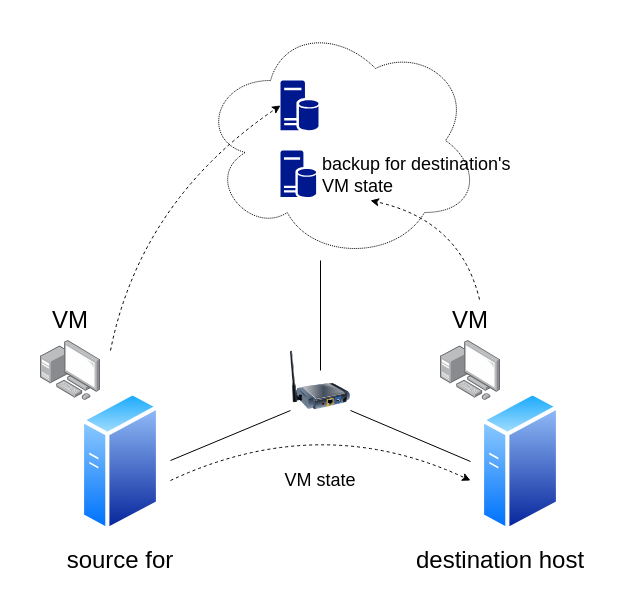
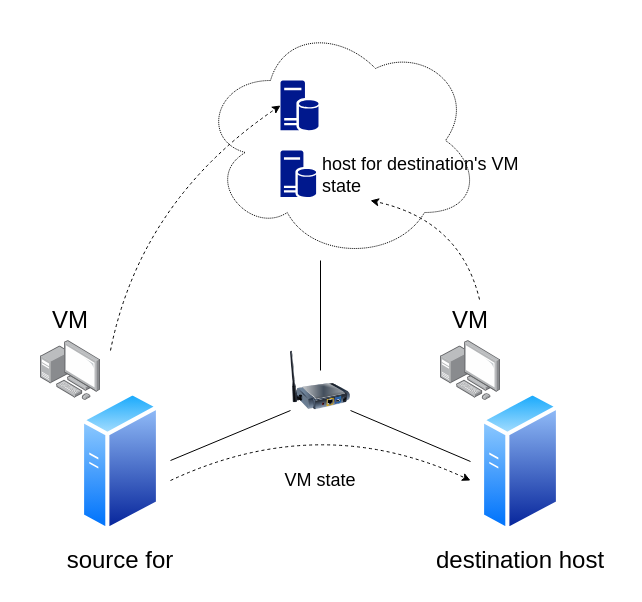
- <mxCell id="21" value="&lt;font style=&quot;font-size: 18px;&quot;&gt;backup for destination's VM state&lt;/font&gt;" style="text;html=1;strokeColor=none;fillColor=none;align=left;verticalAlign=middle;whiteSpace=wrap;rounded=0;" vertex="1" parent="1"><mxGeometry x="320" y="150" width="200" height="50" as="geometry" /></mxCell>
+ <mxCell id="21" value="&lt;font style=&quot;font-size: 18px;&quot;&gt;host for destination's VM state&lt;/font&gt;" style="text;html=1;strokeColor=none;fillColor=none;align=left;verticalAlign=middle;whiteSpace=wrap;rounded=0;" vertex="1" parent="1"><mxGeometry x="320" y="150" width="200" height="50" as="geometry" /></mxCell>
- <mxCell id="6" value="&lt;font style=&quot;font-size: 24px;&quot;&gt;destination host&lt;/font&gt;" style="text;html=1;strokeColor=none;fillColor=none;align=center;verticalAlign=middle;whiteSpace=wrap;rounded=0;" vertex="1" parent="1"><mxGeometry x="400" y="540" width="200" height="40" as="geometry" /></mxCell>
+ <mxCell id="6" value="&lt;font style=&quot;font-size: 24px;&quot;&gt;destination host&lt;/font&gt;" style="text;html=1;strokeColor=none;fillColor=none;align=center;verticalAlign=middle;whiteSpace=wrap;rounded=0;" vertex="1" parent="1"><mxGeometry x="420" y="540" width="200" height="40" as="geometry" /></mxCell>
